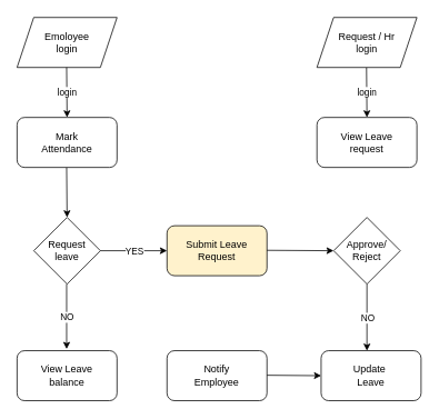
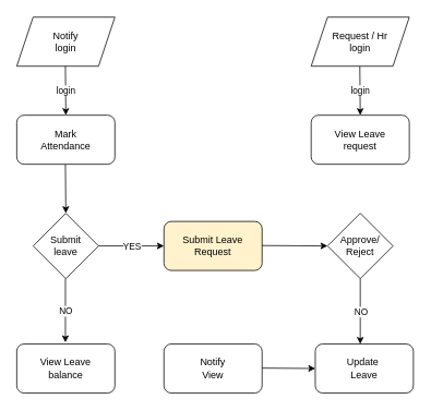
- <mxCell id="2" value="Emoloyee&lt;br&gt;login" style="shape=parallelogram;perimeter=parallelogramPerimeter;whiteSpace=wrap;html=1;fixedSize=1;" vertex="1" parent="1"><mxGeometry x="20" y="20" width="120" height="60" as="geometry" /></mxCell>
+ <mxCell id="2" value="Notify&lt;br&gt;login" style="shape=parallelogram;perimeter=parallelogramPerimeter;whiteSpace=wrap;html=1;fixedSize=1;" vertex="1" parent="1"><mxGeometry x="20" y="20" width="120" height="60" as="geometry" /></mxCell>
- <mxCell id="6" value="Request&lt;br&gt;leave" style="rhombus;whiteSpace=wrap;html=1;" vertex="1" parent="1"><mxGeometry x="40" y="260" width="80" height="80" as="geometry" /></mxCell>
+ <mxCell id="6" value="Submit&lt;br&gt;leave" style="rhombus;whiteSpace=wrap;html=1;" vertex="1" parent="1"><mxGeometry x="40" y="260" width="80" height="80" as="geometry" /></mxCell>
- <mxCell id="10" value="Notify&lt;br&gt;Employee" style="rounded=1;whiteSpace=wrap;html=1;" vertex="1" parent="1"><mxGeometry x="200" y="420" width="120" height="60" as="geometry" /></mxCell>
+ <mxCell id="10" value="Notify&lt;br&gt;View" style="rounded=1;whiteSpace=wrap;html=1;" vertex="1" parent="1"><mxGeometry x="200" y="420" width="120" height="60" as="geometry" /></mxCell>
